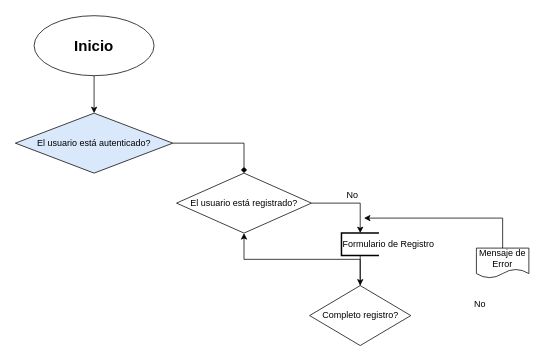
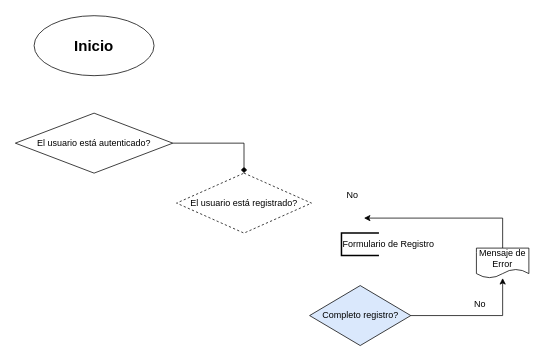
- <mxCell id="2" style="edgeStyle=orthogonalEdgeStyle;rounded=0;orthogonalLoop=1;jettySize=auto;html=1;entryX=0.5;entryY=0;entryDx=0;entryDy=0;" edge="1" parent="1" source="3" target="5"><mxGeometry relative="1" as="geometry" /></mxCell>
- <mxCell id="5" value="El usuario está autenticado?" style="rhombus;whiteSpace=wrap;html=1;fillColor=#dae8fc;" vertex="1" parent="1"><mxGeometry x="20" y="150" width="210" height="80" as="geometry" /></mxCell>
+ <mxCell id="5" value="El usuario está autenticado?" style="rhombus;whiteSpace=wrap;html=1;" vertex="1" parent="1"><mxGeometry x="20" y="150" width="210" height="80" as="geometry" /></mxCell>
- <mxCell id="7" value="El usuario está registrado?" style="rhombus;whiteSpace=wrap;html=1;" vertex="1" parent="1"><mxGeometry x="235" y="230" width="180" height="80" as="geometry" /></mxCell>
+ <mxCell id="7" value="El usuario está registrado?" style="rhombus;whiteSpace=wrap;html=1;dashed=1;" vertex="1" parent="1"><mxGeometry x="235" y="230" width="180" height="80" as="geometry" /></mxCell>
- <mxCell id="6" style="edgeStyle=orthogonalEdgeStyle;rounded=0;orthogonalLoop=1;jettySize=auto;html=1;entryX=0.5;entryY=0;entryDx=0;entryDy=0;entryPerimeter=0;" edge="1" parent="1" source="7" target="9"><mxGeometry relative="1" as="geometry" /></mxCell>
- <mxCell id="8" value="" style="edgeStyle=orthogonalEdgeStyle;rounded=0;orthogonalLoop=1;jettySize=auto;html=1;" edge="1" parent="1" source="9" target="11"><mxGeometry relative="1" as="geometry" /></mxCell>
- <mxCell id="10" style="edgeStyle=orthogonalEdgeStyle;rounded=0;orthogonalLoop=1;jettySize=auto;html=1;" edge="1" parent="1" source="11" target="7"><mxGeometry relative="1" as="geometry" /></mxCell>
+ <mxCell id="10" style="edgeStyle=orthogonalEdgeStyle;rounded=0;orthogonalLoop=1;jettySize=auto;html=1;" edge="1" parent="1" source="11" target="14"><mxGeometry relative="1" as="geometry" /></mxCell>
- <mxCell id="11" value="Completo registro?" style="rhombus;whiteSpace=wrap;html=1;" vertex="1" parent="1"><mxGeometry x="412.5" y="380" width="135" height="80" as="geometry" /></mxCell>
+ <mxCell id="11" value="Completo registro?" style="rhombus;whiteSpace=wrap;html=1;fillColor=#dae8fc;" vertex="1" parent="1"><mxGeometry x="412.5" y="380" width="135" height="80" as="geometry" /></mxCell>
